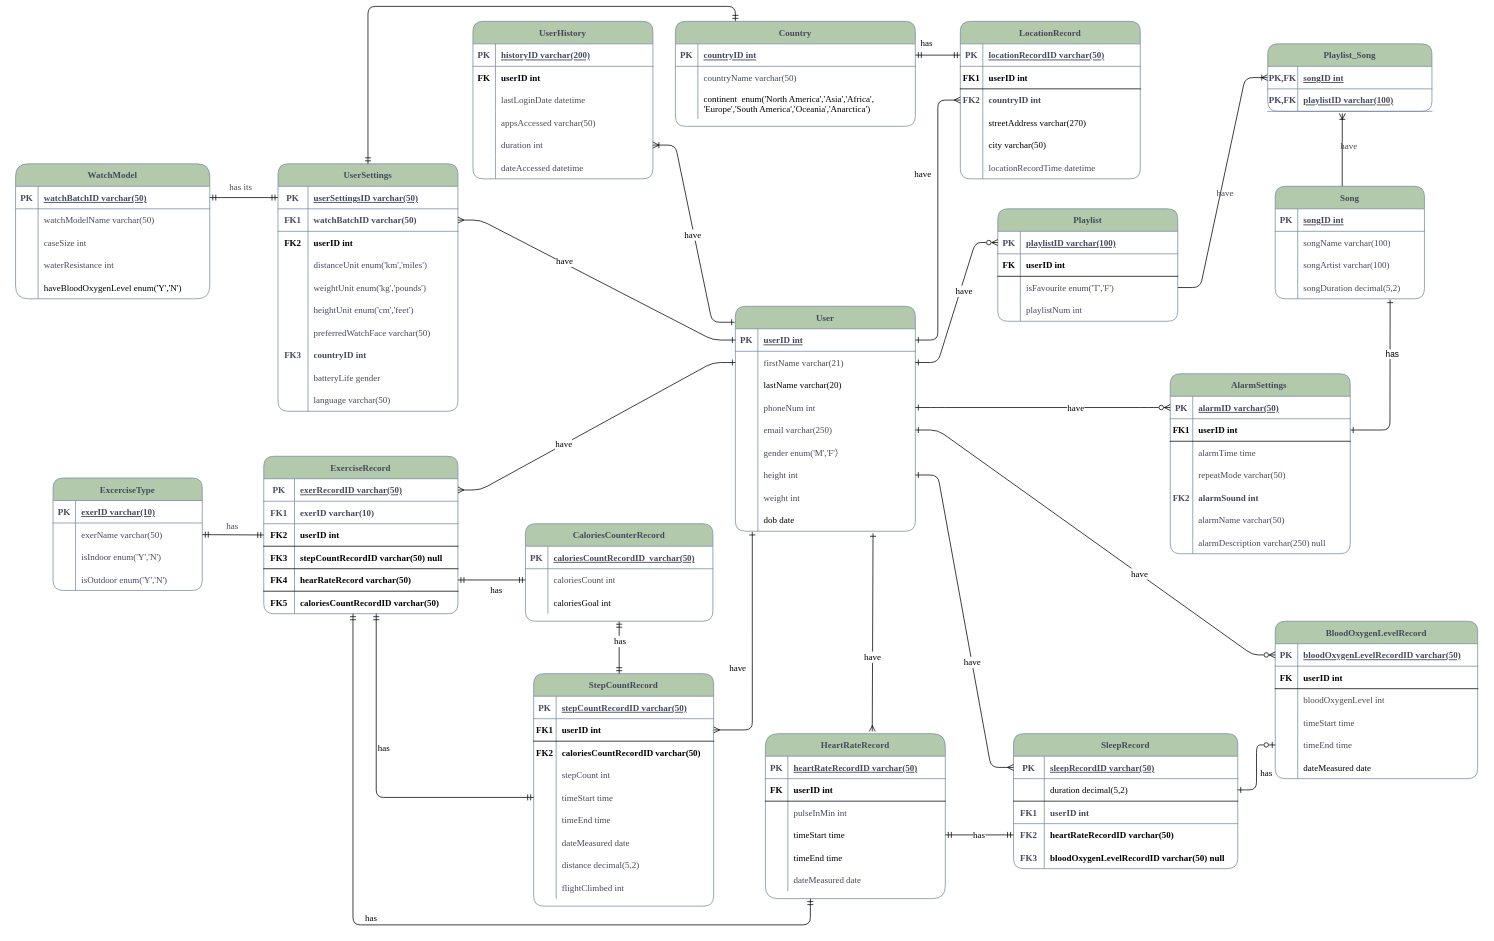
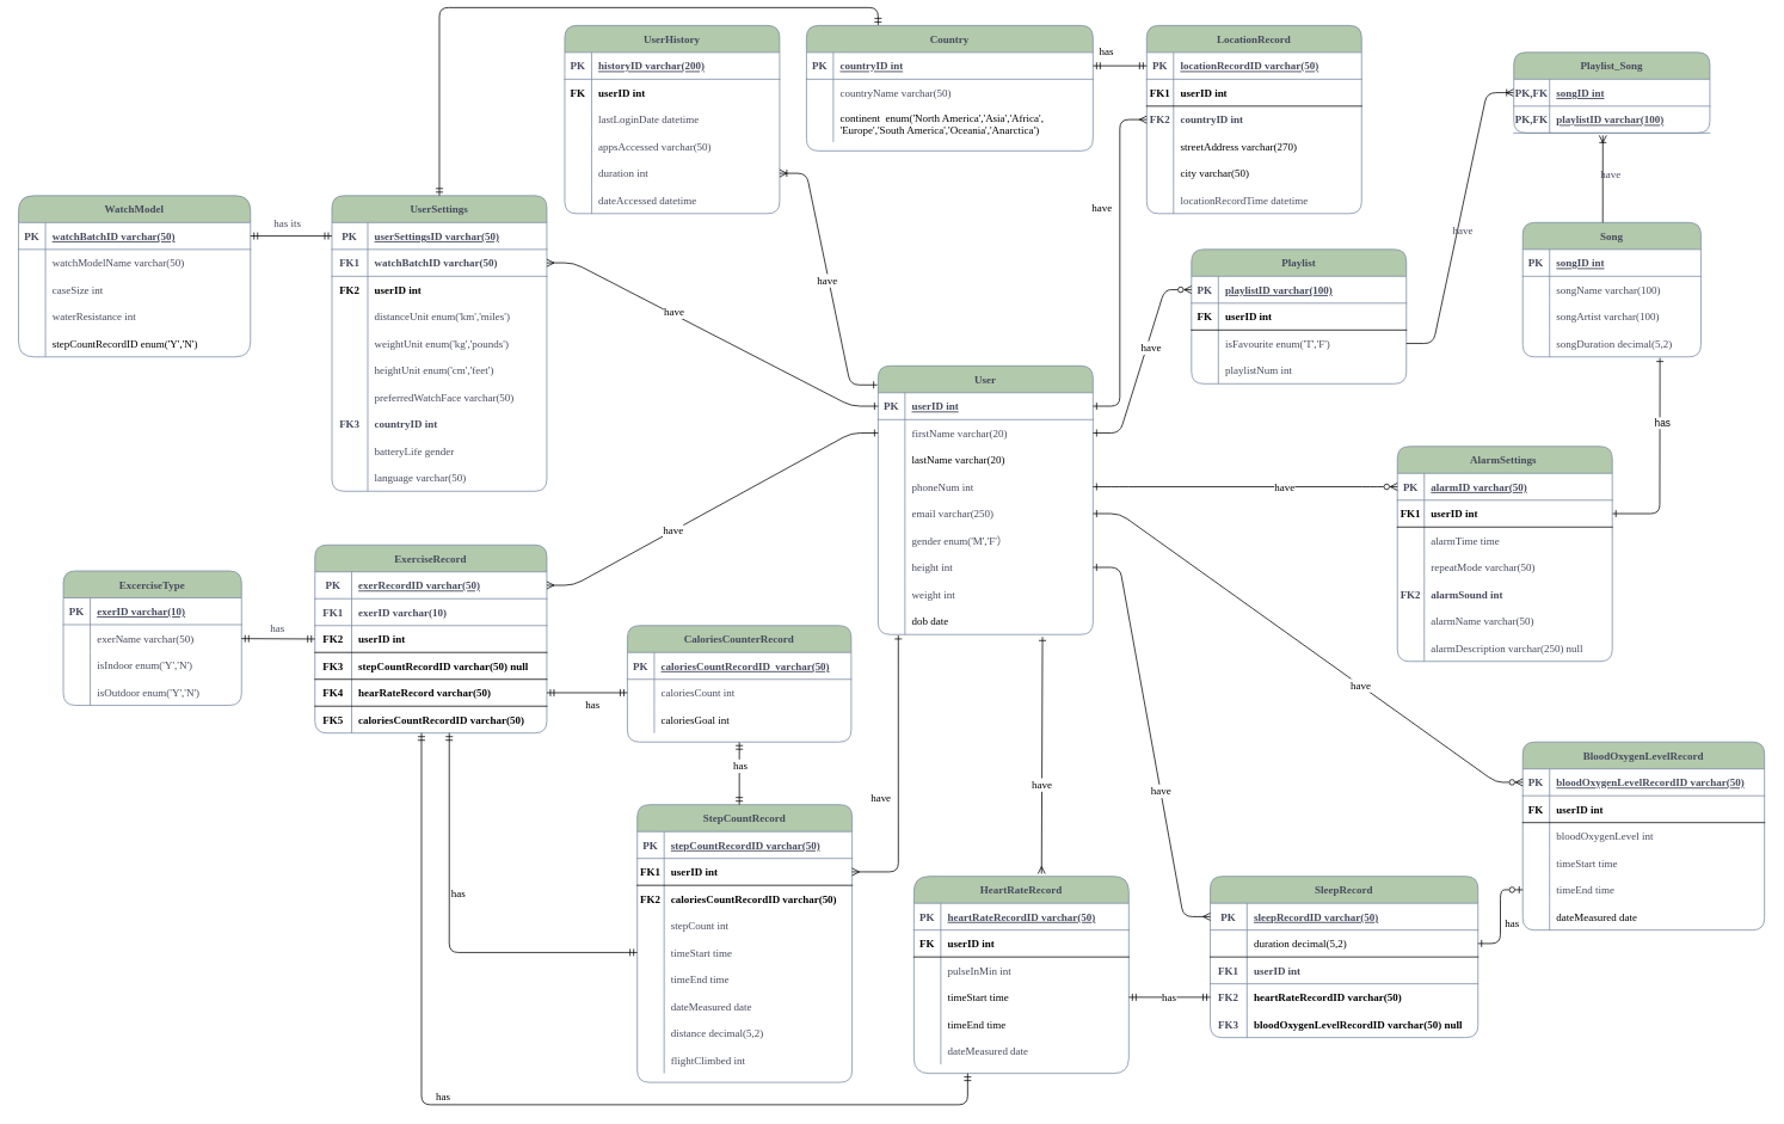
- <mxCell id="146" value="haveBloodOxygenLevel enum('Y','N')" style="shape=partialRectangle;connectable=0;fillColor=none;top=0;left=0;bottom=0;right=0;align=left;spacingLeft=6;fontStyle=0;overflow=hidden;fontFamily=Times New Roman;fontSize=12;" parent="144" vertex="1"><mxGeometry x="30" width="229" height="30" as="geometry"><mxRectangle width="229" height="30" as="alternateBounds" /></mxGeometry></mxCell>
+ <mxCell id="146" value="stepCountRecordID enum('Y','N')" style="shape=partialRectangle;connectable=0;fillColor=none;top=0;left=0;bottom=0;right=0;align=left;spacingLeft=6;fontStyle=0;overflow=hidden;fontFamily=Times New Roman;fontSize=12;" parent="144" vertex="1"><mxGeometry x="30" width="229" height="30" as="geometry"><mxRectangle width="229" height="30" as="alternateBounds" /></mxGeometry></mxCell>
- <mxCell id="8" value="firstName varchar(21)" style="shape=partialRectangle;connectable=0;fillColor=none;top=0;left=0;bottom=0;right=0;align=left;spacingLeft=6;overflow=hidden;labelBackgroundColor=none;strokeColor=#788AA3;fontColor=#46495D;rounded=1;fontFamily=Times New Roman;fontSize=12;" parent="6" vertex="1"><mxGeometry x="30" width="210" height="30" as="geometry"><mxRectangle width="210" height="30" as="alternateBounds" /></mxGeometry></mxCell>
+ <mxCell id="8" value="firstName varchar(20)" style="shape=partialRectangle;connectable=0;fillColor=none;top=0;left=0;bottom=0;right=0;align=left;spacingLeft=6;overflow=hidden;labelBackgroundColor=none;strokeColor=#788AA3;fontColor=#46495D;rounded=1;fontFamily=Times New Roman;fontSize=12;" parent="6" vertex="1"><mxGeometry x="30" width="210" height="30" as="geometry"><mxRectangle width="210" height="30" as="alternateBounds" /></mxGeometry></mxCell>
